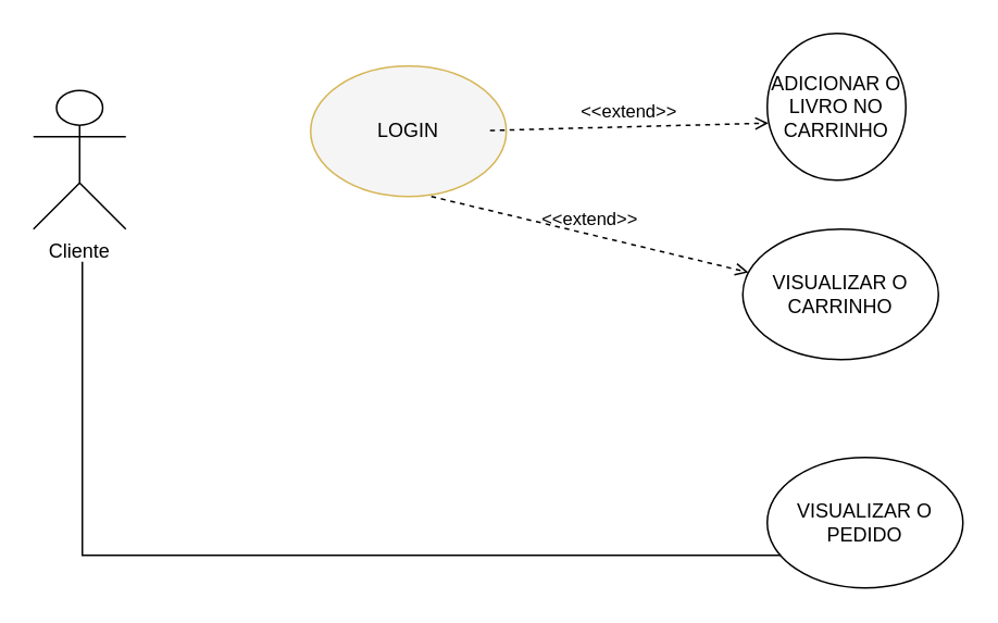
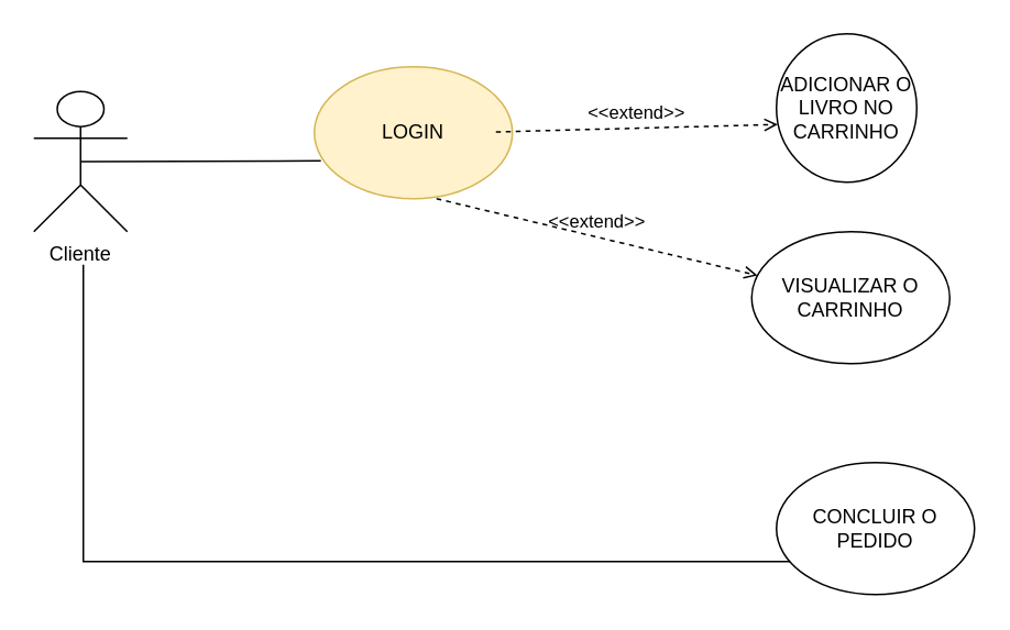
- <mxCell id="4" value="LOGIN" style="ellipse;whiteSpace=wrap;html=1;fillColor=#f5f5f5;strokeColor=#d6b656;" vertex="1" parent="1"><mxGeometry x="190" y="40" width="120" height="80" as="geometry" /></mxCell>
+ <mxCell id="4" value="LOGIN" style="ellipse;whiteSpace=wrap;html=1;fillColor=#fff2cc;strokeColor=#d6b656;" vertex="1" parent="1"><mxGeometry x="190" y="40" width="120" height="80" as="geometry" /></mxCell>
+ <mxCell id="5" value="" style="endArrow=none;html=1;rounded=0;entryX=0.033;entryY=0.713;entryDx=0;entryDy=0;entryPerimeter=0;exitX=0.5;exitY=0.5;exitDx=0;exitDy=0;exitPerimeter=0;" edge="1" parent="1" source="3" target="4"><mxGeometry width="50" height="50" relative="1" as="geometry"><mxPoint x="80" y="110" as="sourcePoint" /><mxPoint x="160" y="110" as="targetPoint" /></mxGeometry></mxCell>
- <mxCell id="8" value="VISUALIZAR O PEDIDO" style="ellipse;whiteSpace=wrap;html=1;" vertex="1" parent="1"><mxGeometry x="470" y="280" width="120" height="80" as="geometry" /></mxCell>
+ <mxCell id="8" value="CONCLUIR O PEDIDO" style="ellipse;whiteSpace=wrap;html=1;" vertex="1" parent="1"><mxGeometry x="470" y="280" width="120" height="80" as="geometry" /></mxCell>
